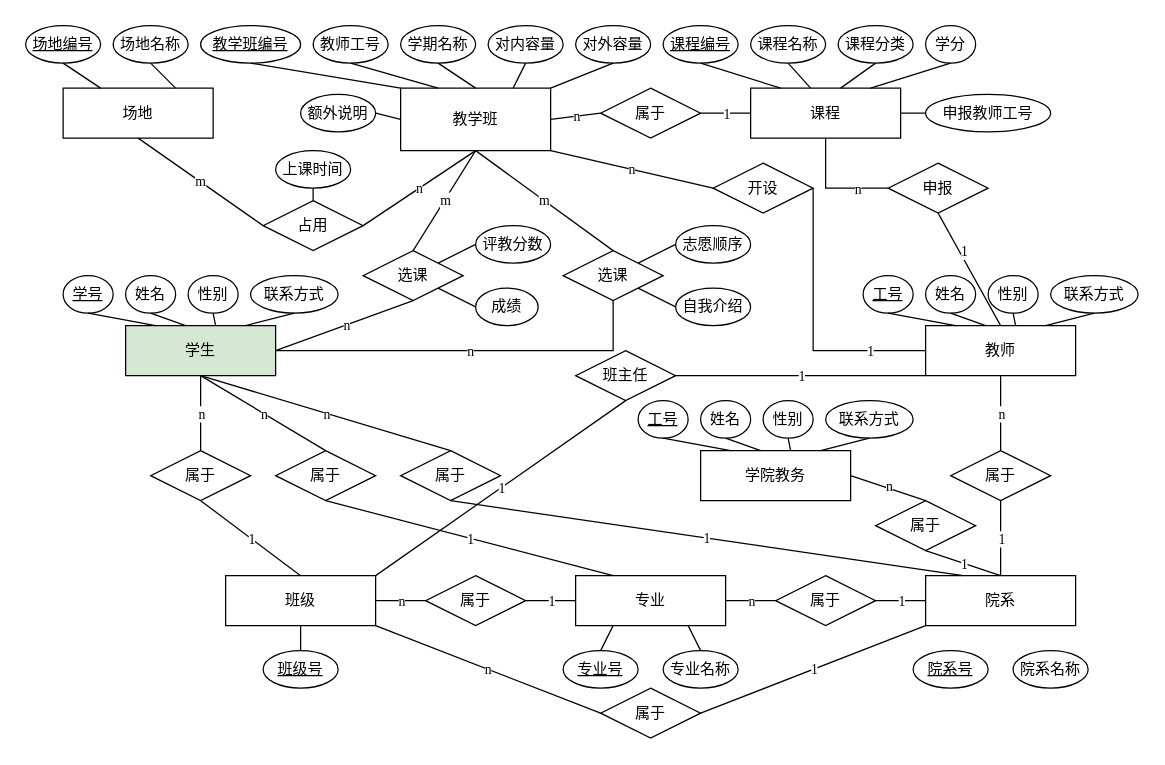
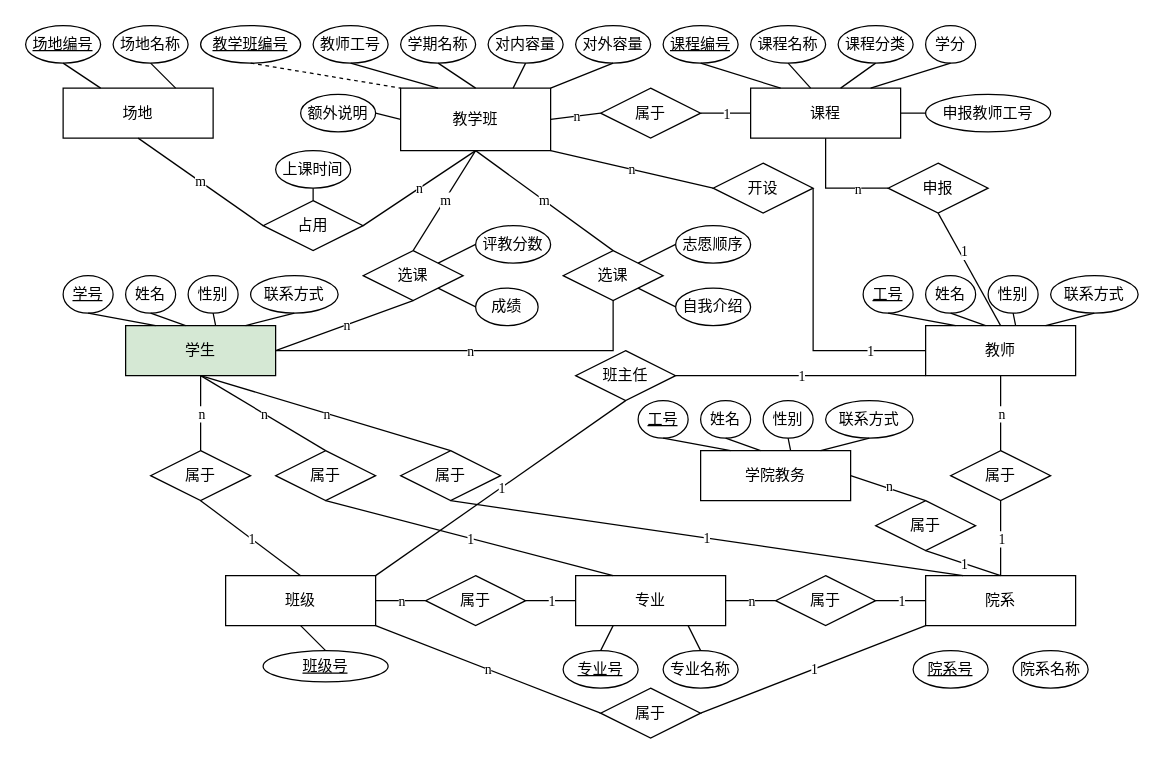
- <mxCell id="103" value="" style="endArrow=none;html=1;rounded=0;exitX=0.5;exitY=1;exitDx=0;exitDy=0;entryX=0;entryY=0;entryDx=0;entryDy=0;fontFamily=宋体-简;" parent="1" source="92" target="85" edge="1"><mxGeometry width="50" height="50" relative="1" as="geometry"><mxPoint x="304" y="150" as="sourcePoint" /><mxPoint x="354" y="100" as="targetPoint" /></mxGeometry></mxCell>
+ <mxCell id="103" value="" style="endArrow=none;html=1;rounded=0;exitX=0.5;exitY=1;exitDx=0;exitDy=0;entryX=0;entryY=0;entryDx=0;entryDy=0;fontFamily=宋体-简;dashed=1;" parent="1" source="92" target="85" edge="1"><mxGeometry width="50" height="50" relative="1" as="geometry"><mxPoint x="304" y="150" as="sourcePoint" /><mxPoint x="354" y="100" as="targetPoint" /></mxGeometry></mxCell>
- <mxCell id="24" value="班级号" style="ellipse;whiteSpace=wrap;html=1;fontStyle=4;fontFamily=宋体-简;" parent="1" vertex="1"><mxGeometry x="210" y="520" width="60" height="30" as="geometry" /></mxCell>
+ <mxCell id="24" value="班级号" style="ellipse;whiteSpace=wrap;html=1;fontStyle=4;fontFamily=宋体-简;" parent="1" vertex="1"><mxGeometry x="210" y="520" width="100" height="25" as="geometry" /></mxCell>
